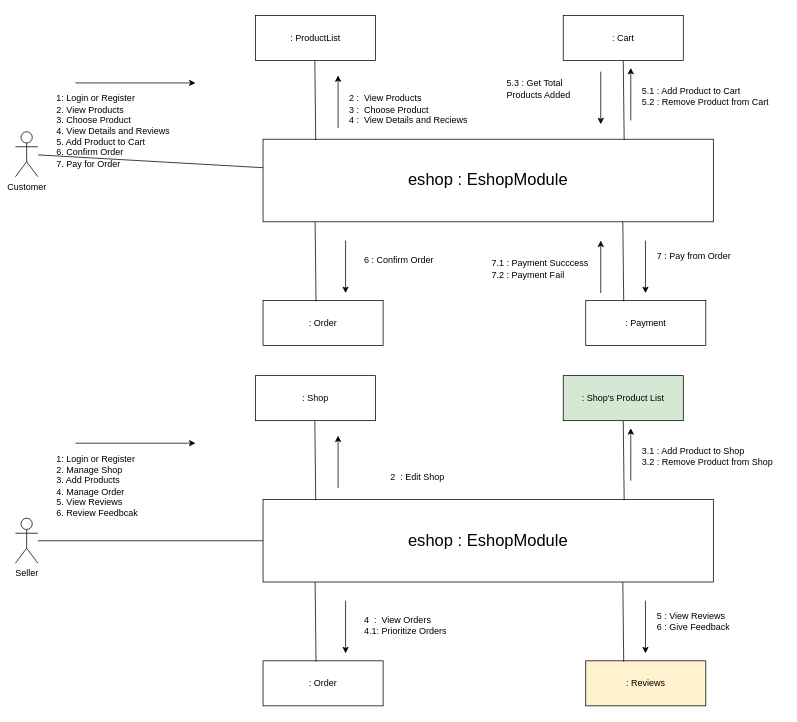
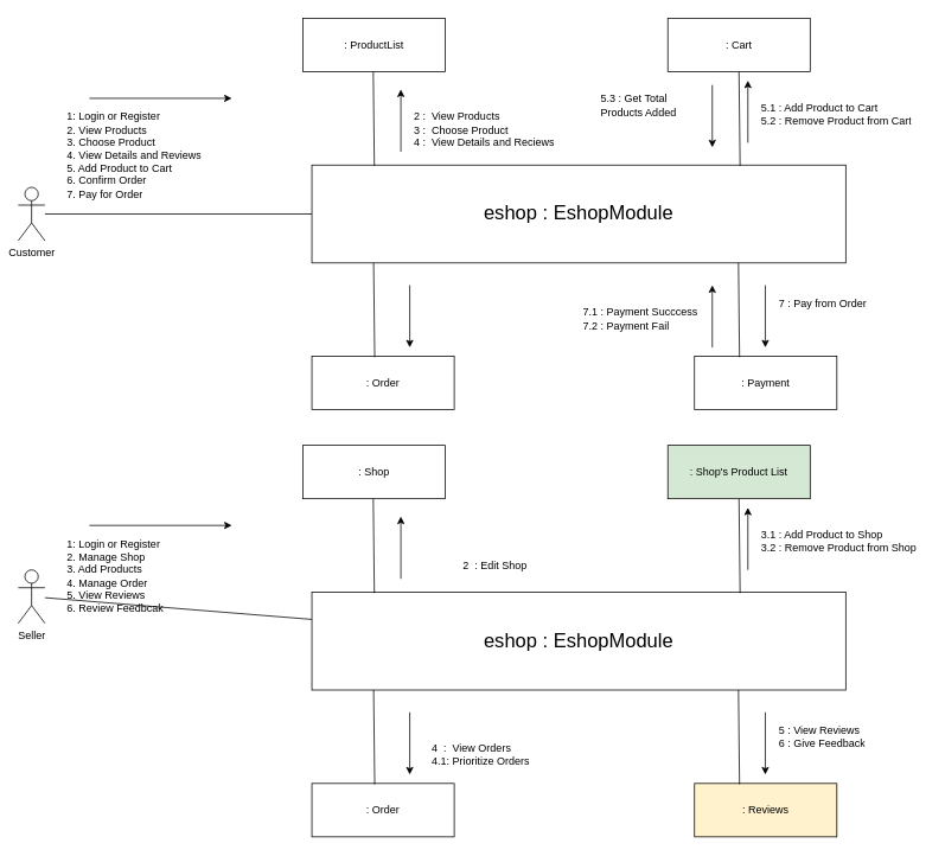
- <mxCell id="2" value="Customer" style="shape=umlActor;verticalLabelPosition=bottom;verticalAlign=top;html=1;outlineConnect=0;" vertex="1" parent="1"><mxGeometry x="20" y="175" width="30" height="60" as="geometry" /></mxCell>
+ <mxCell id="2" value="Customer" style="shape=umlActor;verticalLabelPosition=bottom;verticalAlign=top;html=1;outlineConnect=0;" vertex="1" parent="1"><mxGeometry x="20" y="210" width="30" height="60" as="geometry" /></mxCell>
- <mxCell id="18" value="&lt;div&gt;&lt;br&gt;&lt;/div&gt;&lt;div&gt;6 : Confirm Order&lt;/div&gt;" style="text;html=1;strokeColor=none;fillColor=none;spacing=5;spacingTop=-20;whiteSpace=wrap;overflow=hidden;rounded=0;" vertex="1" parent="1"><mxGeometry x="480" y="335" width="120" height="40" as="geometry" /></mxCell>
- <mxCell id="27" value="Seller" style="shape=umlActor;verticalLabelPosition=bottom;verticalAlign=top;html=1;outlineConnect=0;" vertex="1" parent="1"><mxGeometry x="20" y="690" width="30" height="60" as="geometry" /></mxCell>
+ <mxCell id="27" value="Seller" style="shape=umlActor;verticalLabelPosition=bottom;verticalAlign=top;html=1;outlineConnect=0;" vertex="1" parent="1"><mxGeometry x="20" y="640" width="30" height="60" as="geometry" /></mxCell>
- <mxCell id="43" value="&lt;div&gt;&lt;br&gt;&lt;/div&gt;&lt;div&gt;4&amp;nbsp; :&amp;nbsp; View Orders&lt;/div&gt;&lt;div&gt;4.1: Prioritize Orders&lt;br&gt;&lt;/div&gt;" style="text;html=1;strokeColor=none;fillColor=none;spacing=5;spacingTop=-20;whiteSpace=wrap;overflow=hidden;rounded=0;" vertex="1" parent="1"><mxGeometry x="480" y="815" width="120" height="40" as="geometry" /></mxCell>
+ <mxCell id="43" value="&lt;div&gt;&lt;br&gt;&lt;/div&gt;&lt;div&gt;4&amp;nbsp; :&amp;nbsp; View Orders&lt;/div&gt;&lt;div&gt;4.1: Prioritize Orders&lt;br&gt;&lt;/div&gt;" style="text;html=1;strokeColor=none;fillColor=none;spacing=5;spacingTop=-20;whiteSpace=wrap;overflow=hidden;rounded=0;" vertex="1" parent="1"><mxGeometry x="480" y="830" width="120" height="40" as="geometry" /></mxCell>
